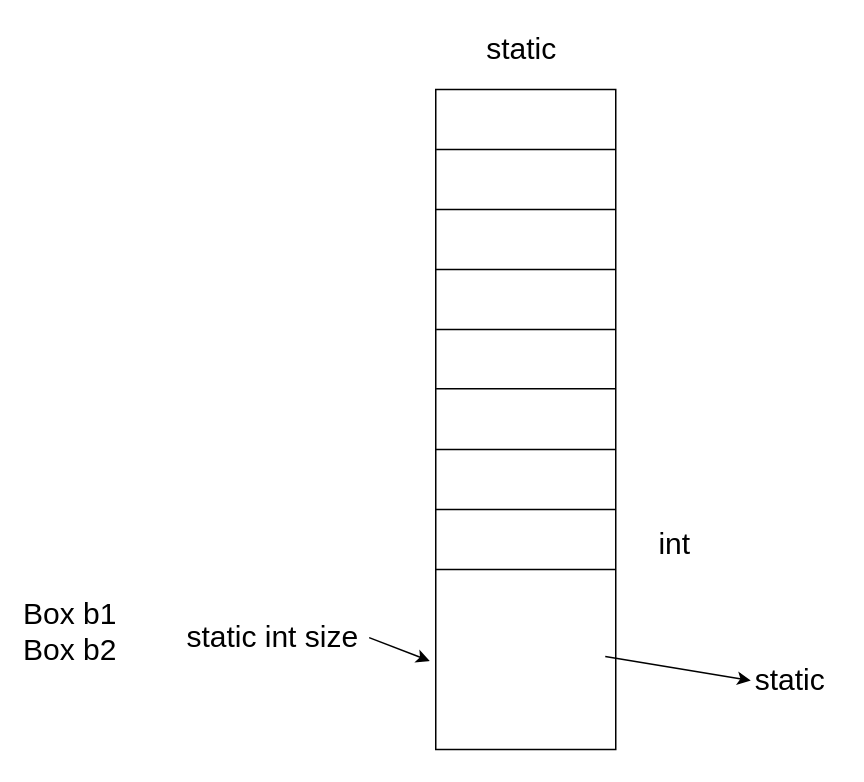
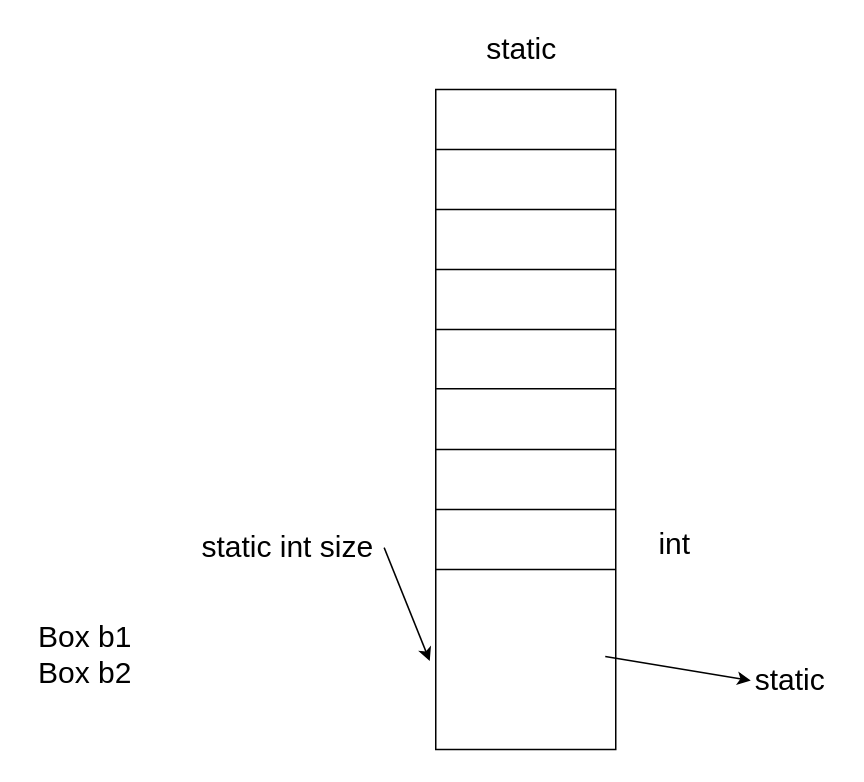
- <mxCell id="15" value="Box b1&lt;br&gt;Box b2" style="text;html=1;align=center;verticalAlign=middle;resizable=0;points=[];autosize=1;strokeColor=none;fillColor=none;fontSize=20;" vertex="1" parent="1"><mxGeometry x="10" y="394" width="72" height="52" as="geometry" /></mxCell>
+ <mxCell id="15" value="Box b1&lt;br&gt;Box b2" style="text;html=1;align=center;verticalAlign=middle;resizable=0;points=[];autosize=1;strokeColor=none;fillColor=none;fontSize=20;" vertex="1" parent="1"><mxGeometry x="20" y="409" width="72" height="52" as="geometry" /></mxCell>
- <mxCell id="16" value="static int size" style="text;html=1;align=center;verticalAlign=middle;resizable=0;points=[];autosize=1;strokeColor=none;fillColor=none;fontSize=20;" vertex="1" parent="1"><mxGeometry x="119" y="409" width="124" height="28" as="geometry" /></mxCell>
+ <mxCell id="16" value="static int size" style="text;html=1;align=center;verticalAlign=middle;resizable=0;points=[];autosize=1;strokeColor=none;fillColor=none;fontSize=20;" vertex="1" parent="1"><mxGeometry x="129" y="349" width="124" height="28" as="geometry" /></mxCell>
